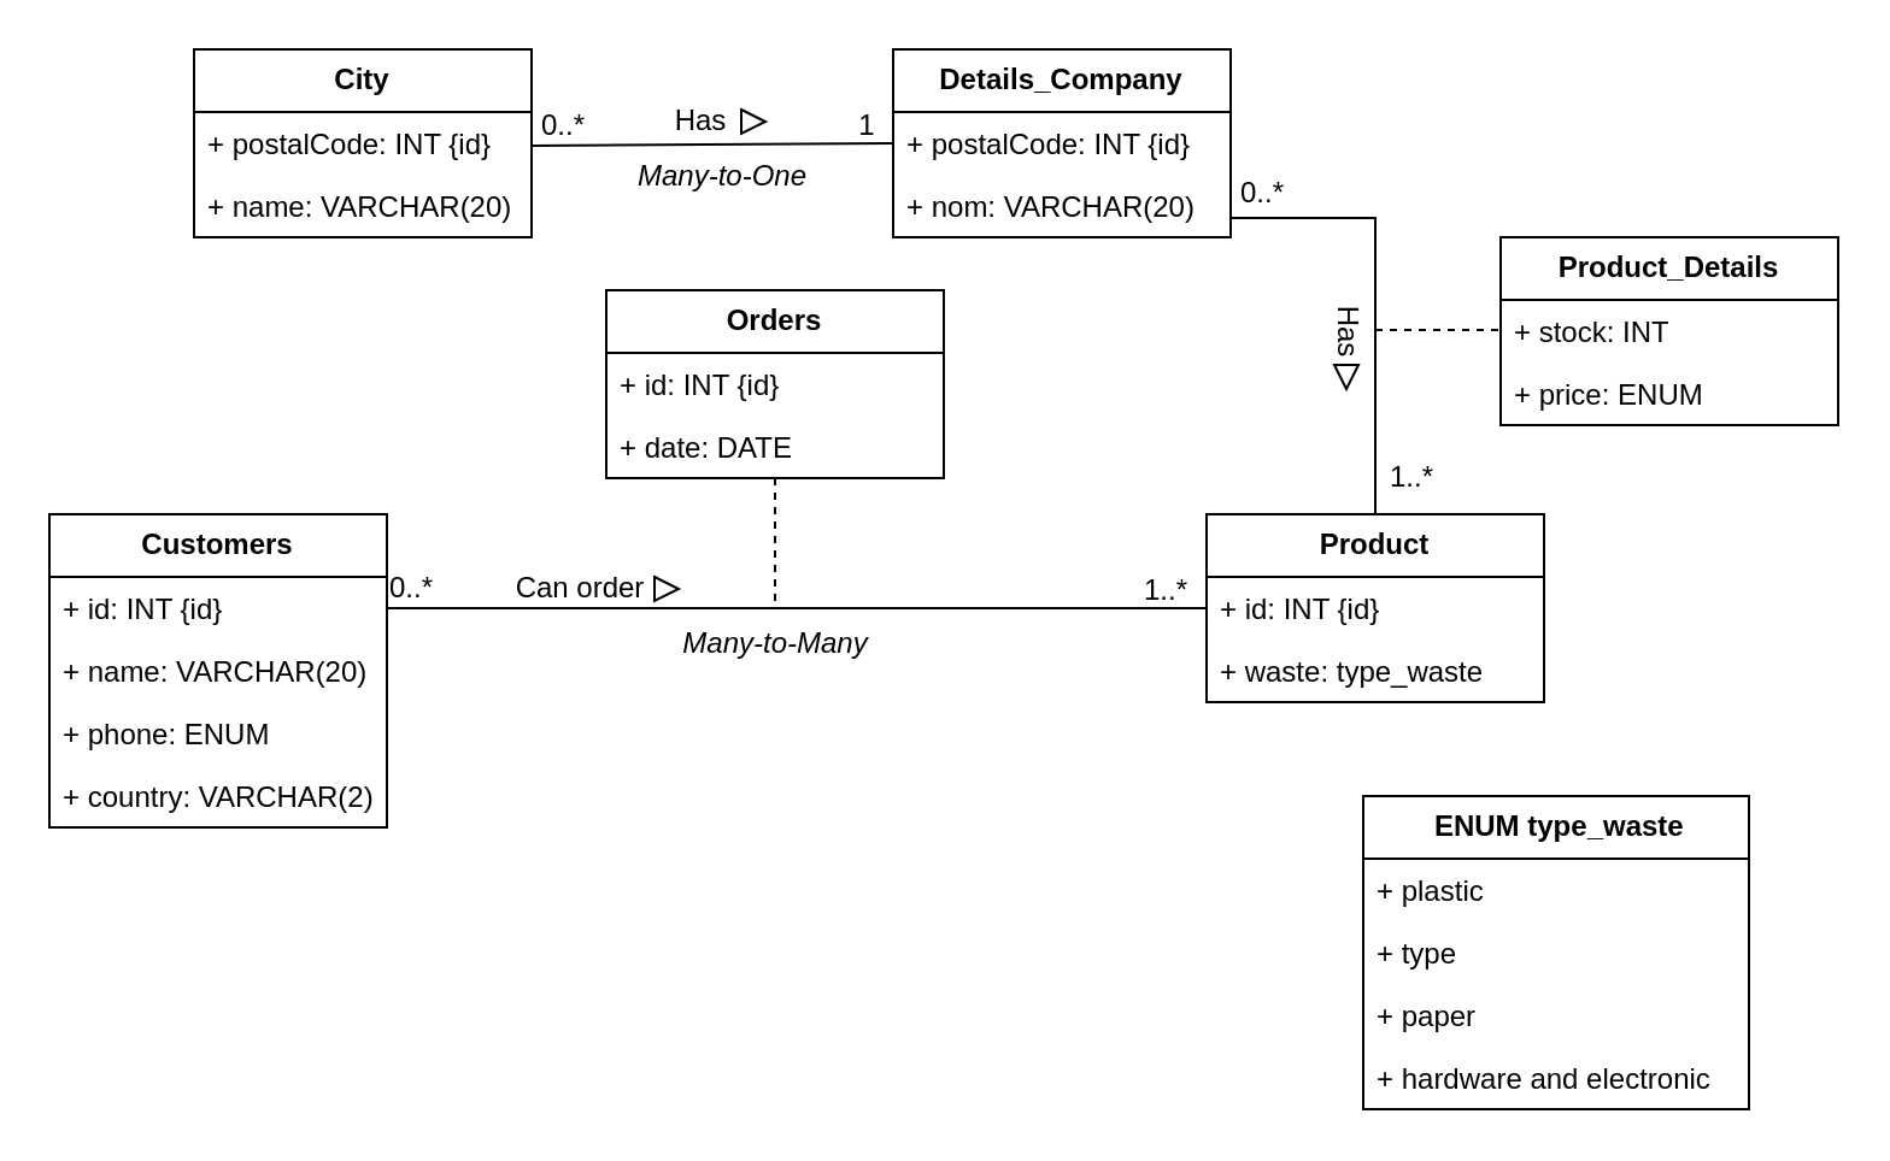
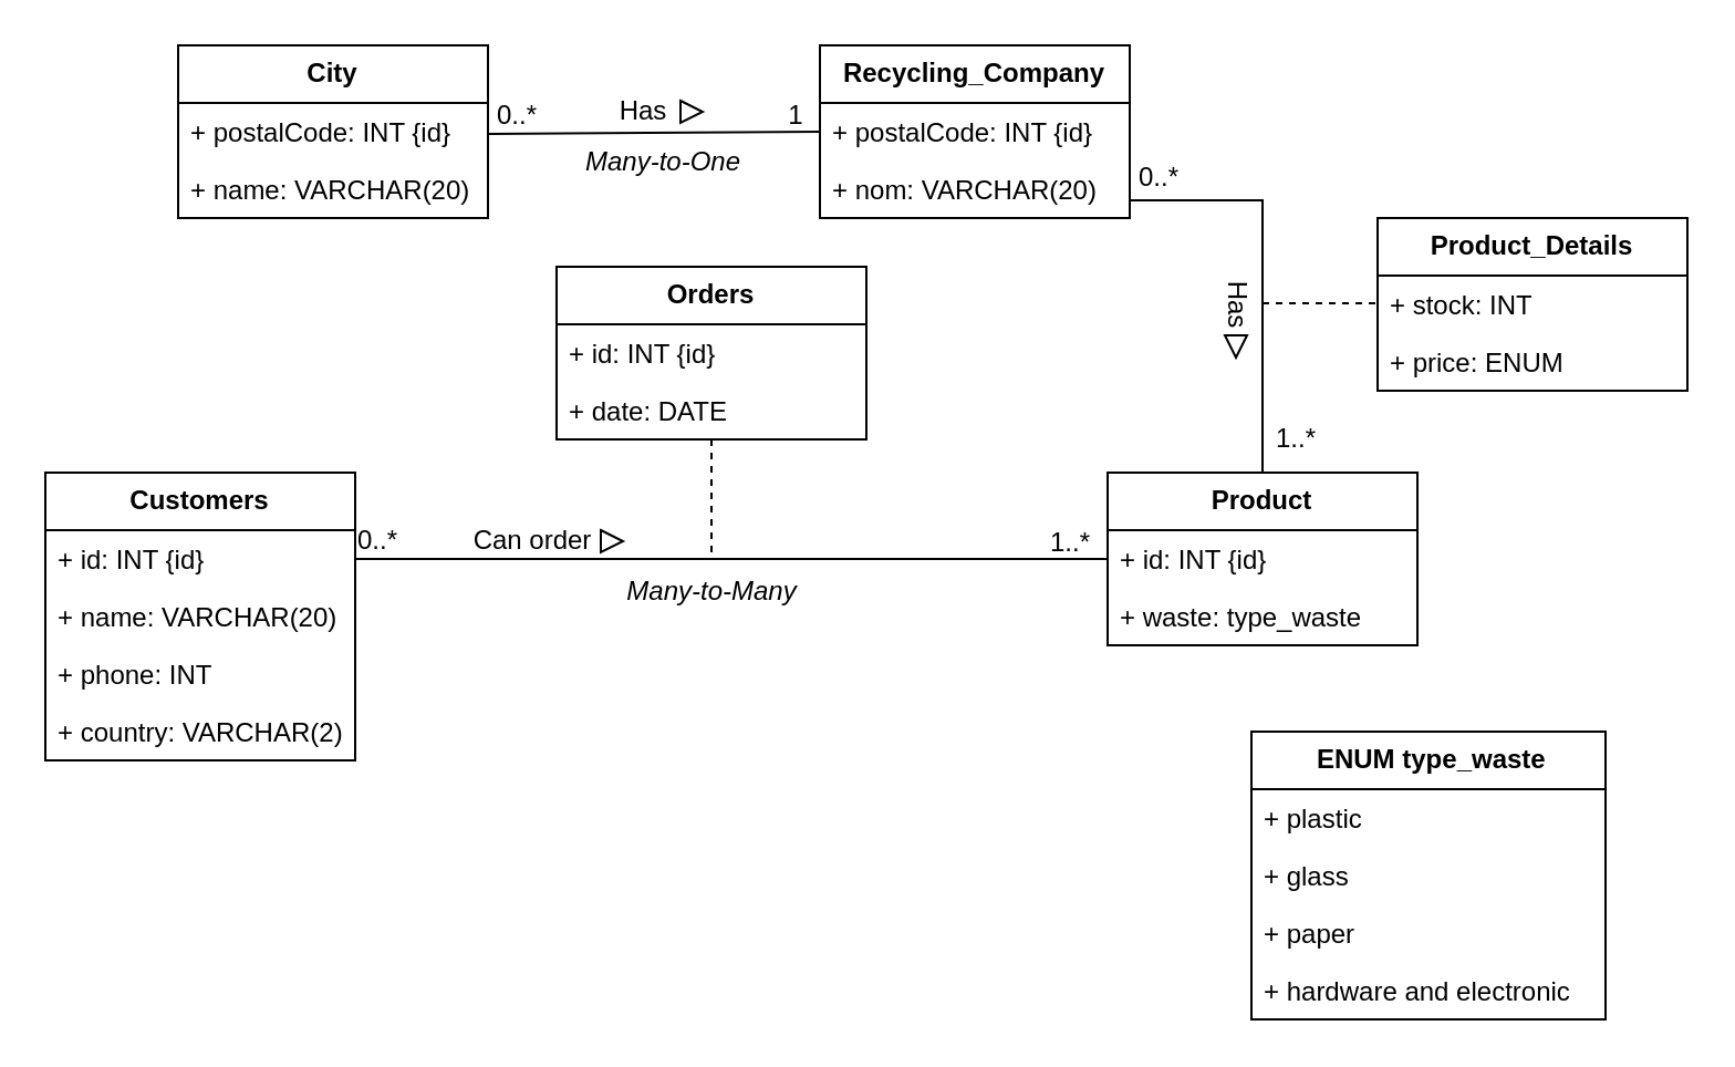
- <mxCell id="13" value="&lt;b&gt;Details_Company&lt;/b&gt;" style="swimlane;fontStyle=0;childLayout=stackLayout;horizontal=1;startSize=26;fillColor=none;horizontalStack=0;resizeParent=1;resizeParentMax=0;resizeLast=0;collapsible=1;marginBottom=0;whiteSpace=wrap;html=1;" parent="1" vertex="1"><mxGeometry x="370" y="20" width="140" height="78" as="geometry" /></mxCell>
+ <mxCell id="13" value="&lt;b&gt;Recycling_Company&lt;/b&gt;" style="swimlane;fontStyle=0;childLayout=stackLayout;horizontal=1;startSize=26;fillColor=none;horizontalStack=0;resizeParent=1;resizeParentMax=0;resizeLast=0;collapsible=1;marginBottom=0;whiteSpace=wrap;html=1;" parent="1" vertex="1"><mxGeometry x="370" y="20" width="140" height="78" as="geometry" /></mxCell>
- <mxCell id="8" value="+ phone: ENUM" style="text;strokeColor=none;fillColor=none;align=left;verticalAlign=top;spacingLeft=4;spacingRight=4;overflow=hidden;rotatable=0;points=[[0,0.5],[1,0.5]];portConstraint=eastwest;whiteSpace=wrap;html=1;" parent="5" vertex="1"><mxGeometry y="78" width="140" height="26" as="geometry" /></mxCell>
+ <mxCell id="8" value="+ phone: INT" style="text;strokeColor=none;fillColor=none;align=left;verticalAlign=top;spacingLeft=4;spacingRight=4;overflow=hidden;rotatable=0;points=[[0,0.5],[1,0.5]];portConstraint=eastwest;whiteSpace=wrap;html=1;" parent="5" vertex="1"><mxGeometry y="78" width="140" height="26" as="geometry" /></mxCell>
- <mxCell id="18" value="+ type" style="text;strokeColor=none;fillColor=none;align=left;verticalAlign=top;spacingLeft=4;spacingRight=4;overflow=hidden;rotatable=0;points=[[0,0.5],[1,0.5]];portConstraint=eastwest;whiteSpace=wrap;html=1;" parent="16" vertex="1"><mxGeometry y="52" width="160" height="26" as="geometry" /></mxCell>
+ <mxCell id="18" value="+ glass" style="text;strokeColor=none;fillColor=none;align=left;verticalAlign=top;spacingLeft=4;spacingRight=4;overflow=hidden;rotatable=0;points=[[0,0.5],[1,0.5]];portConstraint=eastwest;whiteSpace=wrap;html=1;" parent="16" vertex="1"><mxGeometry y="52" width="160" height="26" as="geometry" /></mxCell>
